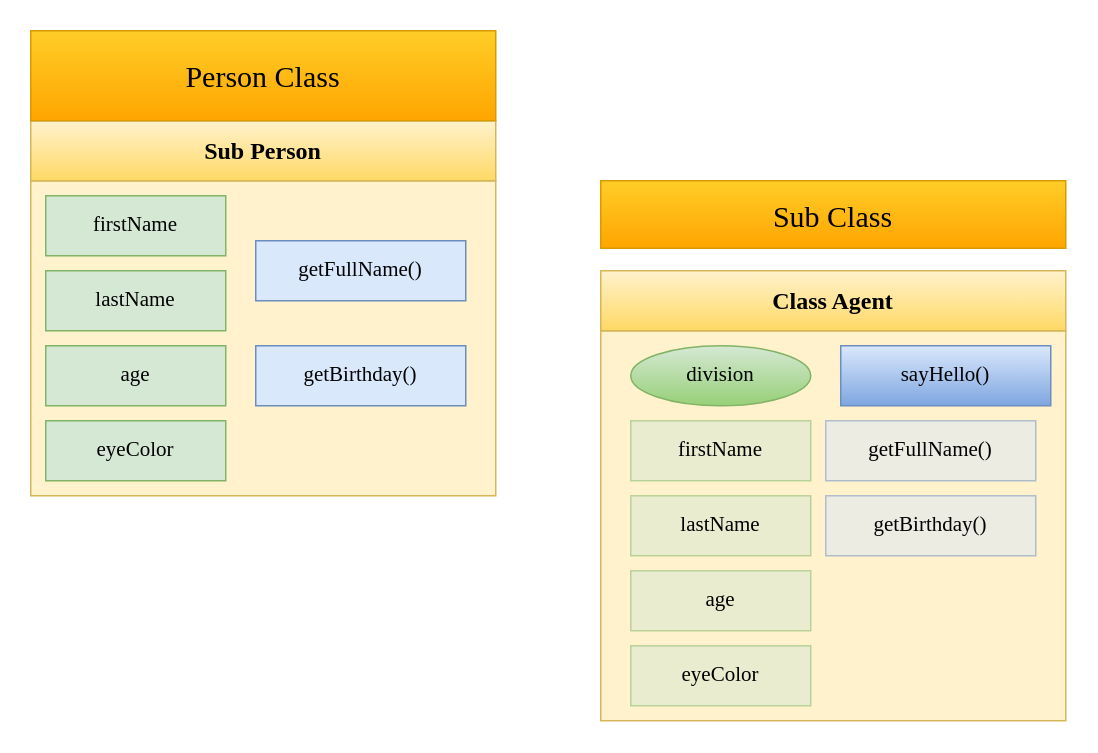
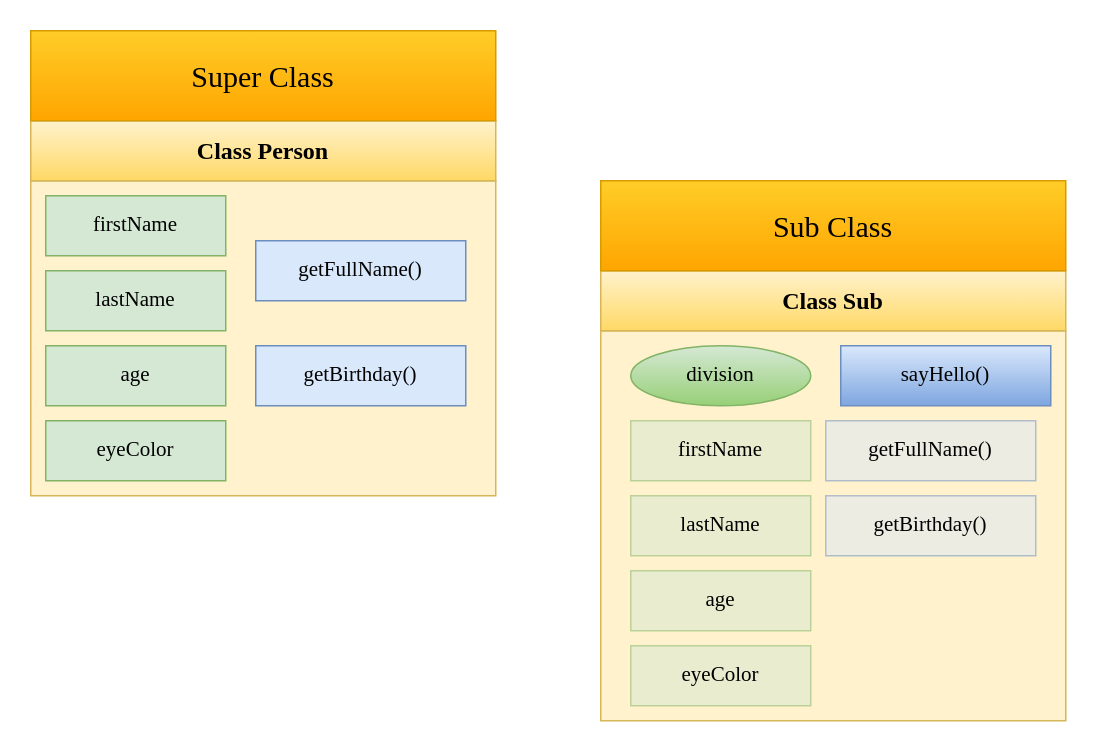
- <mxCell id="15" value="&lt;font style=&quot;font-size: 20px&quot;&gt;Person Class&lt;/font&gt;" style="rounded=0;whiteSpace=wrap;html=1;fontFamily=Verdana;fontSize=14;gradientColor=#ffa500;fillColor=#ffcd28;strokeColor=#d79b00;" vertex="1" parent="1"><mxGeometry x="20" y="20" width="310" height="60" as="geometry" /></mxCell>
+ <mxCell id="15" value="&lt;font style=&quot;font-size: 20px&quot;&gt;Super Class&lt;/font&gt;" style="rounded=0;whiteSpace=wrap;html=1;fontFamily=Verdana;fontSize=14;gradientColor=#ffa500;fillColor=#ffcd28;strokeColor=#d79b00;" vertex="1" parent="1"><mxGeometry x="20" y="20" width="310" height="60" as="geometry" /></mxCell>
- <mxCell id="5" value="&lt;font style=&quot;font-size: 16px&quot;&gt;&lt;b&gt;Sub Person&lt;/b&gt;&lt;/font&gt;" style="rounded=0;whiteSpace=wrap;html=1;fontFamily=Verdana;fontSize=14;gradientColor=#ffd966;fillColor=#fff2cc;strokeColor=#d6b656;" vertex="1" parent="1"><mxGeometry x="20" y="80" width="310" height="40" as="geometry" /></mxCell>
+ <mxCell id="5" value="&lt;font style=&quot;font-size: 16px&quot;&gt;&lt;b&gt;Class Person&lt;/b&gt;&lt;/font&gt;" style="rounded=0;whiteSpace=wrap;html=1;fontFamily=Verdana;fontSize=14;gradientColor=#ffd966;fillColor=#fff2cc;strokeColor=#d6b656;" vertex="1" parent="1"><mxGeometry x="20" y="80" width="310" height="40" as="geometry" /></mxCell>
- <mxCell id="16" value="&lt;font style=&quot;font-size: 20px&quot;&gt;Sub Class&lt;/font&gt;" style="rounded=0;whiteSpace=wrap;html=1;fontFamily=Verdana;fontSize=14;gradientColor=#ffa500;fillColor=#ffcd28;strokeColor=#d79b00;" vertex="1" parent="1"><mxGeometry x="400" y="120" width="310" height="45" as="geometry" /></mxCell>
+ <mxCell id="16" value="&lt;font style=&quot;font-size: 20px&quot;&gt;Sub Class&lt;/font&gt;" style="rounded=0;whiteSpace=wrap;html=1;fontFamily=Verdana;fontSize=14;gradientColor=#ffa500;fillColor=#ffcd28;strokeColor=#d79b00;" vertex="1" parent="1"><mxGeometry x="400" y="120" width="310" height="60" as="geometry" /></mxCell>
- <mxCell id="13" value="&lt;font style=&quot;font-size: 16px&quot;&gt;&lt;b&gt;Class Agent&lt;/b&gt;&lt;/font&gt;" style="rounded=0;whiteSpace=wrap;html=1;fontFamily=Verdana;fontSize=14;gradientColor=#ffd966;fillColor=#fff2cc;strokeColor=#d6b656;" vertex="1" parent="1"><mxGeometry x="400" y="180" width="310" height="40" as="geometry" /></mxCell>
+ <mxCell id="13" value="&lt;font style=&quot;font-size: 16px&quot;&gt;&lt;b&gt;Class Sub&lt;/b&gt;&lt;/font&gt;" style="rounded=0;whiteSpace=wrap;html=1;fontFamily=Verdana;fontSize=14;gradientColor=#ffd966;fillColor=#fff2cc;strokeColor=#d6b656;" vertex="1" parent="1"><mxGeometry x="400" y="180" width="310" height="40" as="geometry" /></mxCell>
